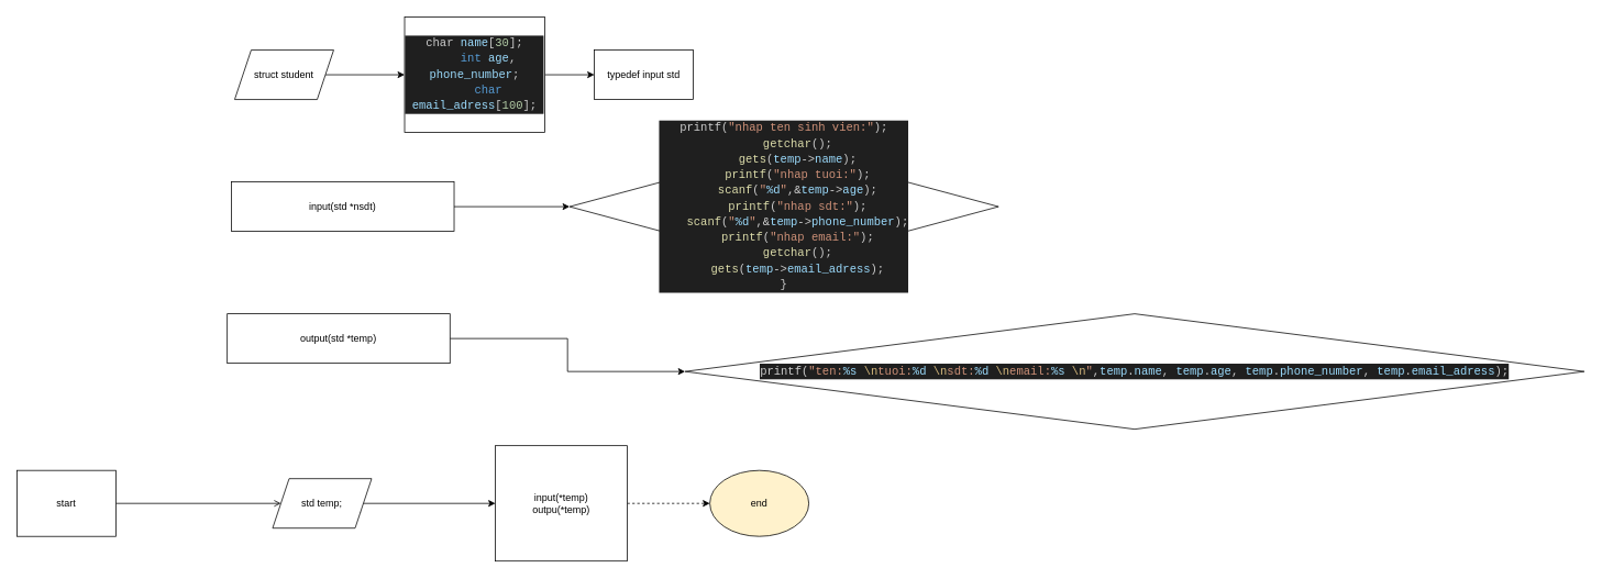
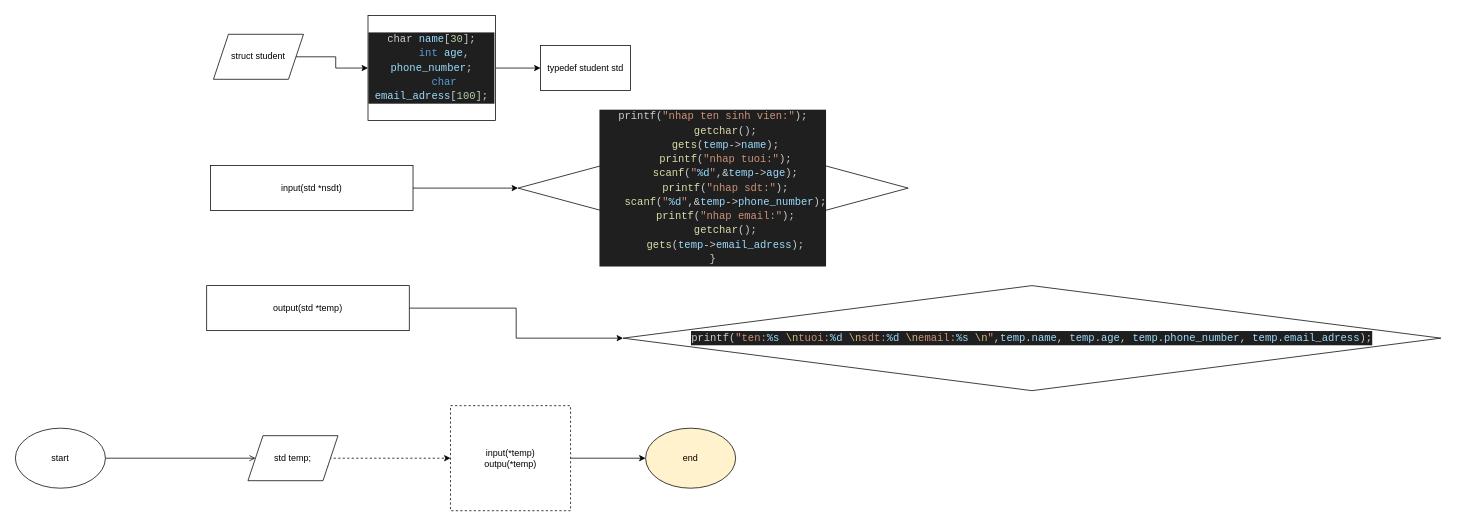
- <mxCell id="10" value="struct student" style="shape=parallelogram;perimeter=parallelogramPerimeter;whiteSpace=wrap;html=1;fixedSize=1;" parent="1" vertex="1"><mxGeometry x="284" y="60" width="120" height="60" as="geometry" /></mxCell>
+ <mxCell id="10" value="struct student" style="shape=parallelogram;perimeter=parallelogramPerimeter;whiteSpace=wrap;html=1;fixedSize=1;" parent="1" vertex="1"><mxGeometry x="284" y="45" width="120" height="60" as="geometry" /></mxCell>
- <mxCell id="19" value="typedef input std" style="rounded=0;whiteSpace=wrap;html=1;" parent="1" vertex="1"><mxGeometry x="720" y="60" width="120" height="60" as="geometry" /></mxCell>
+ <mxCell id="19" value="typedef student std" style="rounded=0;whiteSpace=wrap;html=1;" parent="1" vertex="1"><mxGeometry x="720" y="60" width="120" height="60" as="geometry" /></mxCell>
- <mxCell id="3" value="start" style="whiteSpace=wrap;html=1;rounded=0;" parent="1" vertex="1"><mxGeometry x="20" y="570" width="120" height="80" as="geometry" /></mxCell>
+ <mxCell id="3" value="start" style="ellipse;whiteSpace=wrap;html=1;" parent="1" vertex="1"><mxGeometry x="20" y="570" width="120" height="80" as="geometry" /></mxCell>
- <mxCell id="6" style="edgeStyle=orthogonalEdgeStyle;rounded=0;orthogonalLoop=1;jettySize=auto;html=1;exitX=1;exitY=0.75;exitDx=0;exitDy=0;" parent="1" source="7" target="5" edge="1"><mxGeometry relative="1" as="geometry"><Array as="points"><mxPoint x="404" y="612" /><mxPoint x="404" y="610" /></Array></mxGeometry></mxCell>
+ <mxCell id="6" style="edgeStyle=orthogonalEdgeStyle;rounded=0;orthogonalLoop=1;jettySize=auto;html=1;exitX=1;exitY=0.75;exitDx=0;exitDy=0;dashed=1;" parent="1" source="7" target="5" edge="1"><mxGeometry relative="1" as="geometry"><Array as="points"><mxPoint x="404" y="612" /><mxPoint x="404" y="610" /></Array></mxGeometry></mxCell>
- <mxCell id="5" value="&lt;div&gt;input(*temp)&lt;/div&gt;&lt;div&gt;outpu(*temp)&lt;/div&gt;" style="rounded=0;whiteSpace=wrap;html=1;" parent="1" vertex="1"><mxGeometry x="600" y="540" width="160" height="140" as="geometry" /></mxCell>
+ <mxCell id="5" value="&lt;div&gt;input(*temp)&lt;/div&gt;&lt;div&gt;outpu(*temp)&lt;/div&gt;" style="rounded=0;whiteSpace=wrap;html=1;dashed=1;" parent="1" vertex="1"><mxGeometry x="600" y="540" width="160" height="140" as="geometry" /></mxCell>
- <mxCell id="4" value="" style="edgeStyle=orthogonalEdgeStyle;rounded=0;orthogonalLoop=1;jettySize=auto;html=1;dashed=1;" parent="1" source="5" target="8" edge="1"><mxGeometry relative="1" as="geometry" /></mxCell>
+ <mxCell id="4" value="" style="edgeStyle=orthogonalEdgeStyle;rounded=0;orthogonalLoop=1;jettySize=auto;html=1;" parent="1" source="5" target="8" edge="1"><mxGeometry relative="1" as="geometry" /></mxCell>
